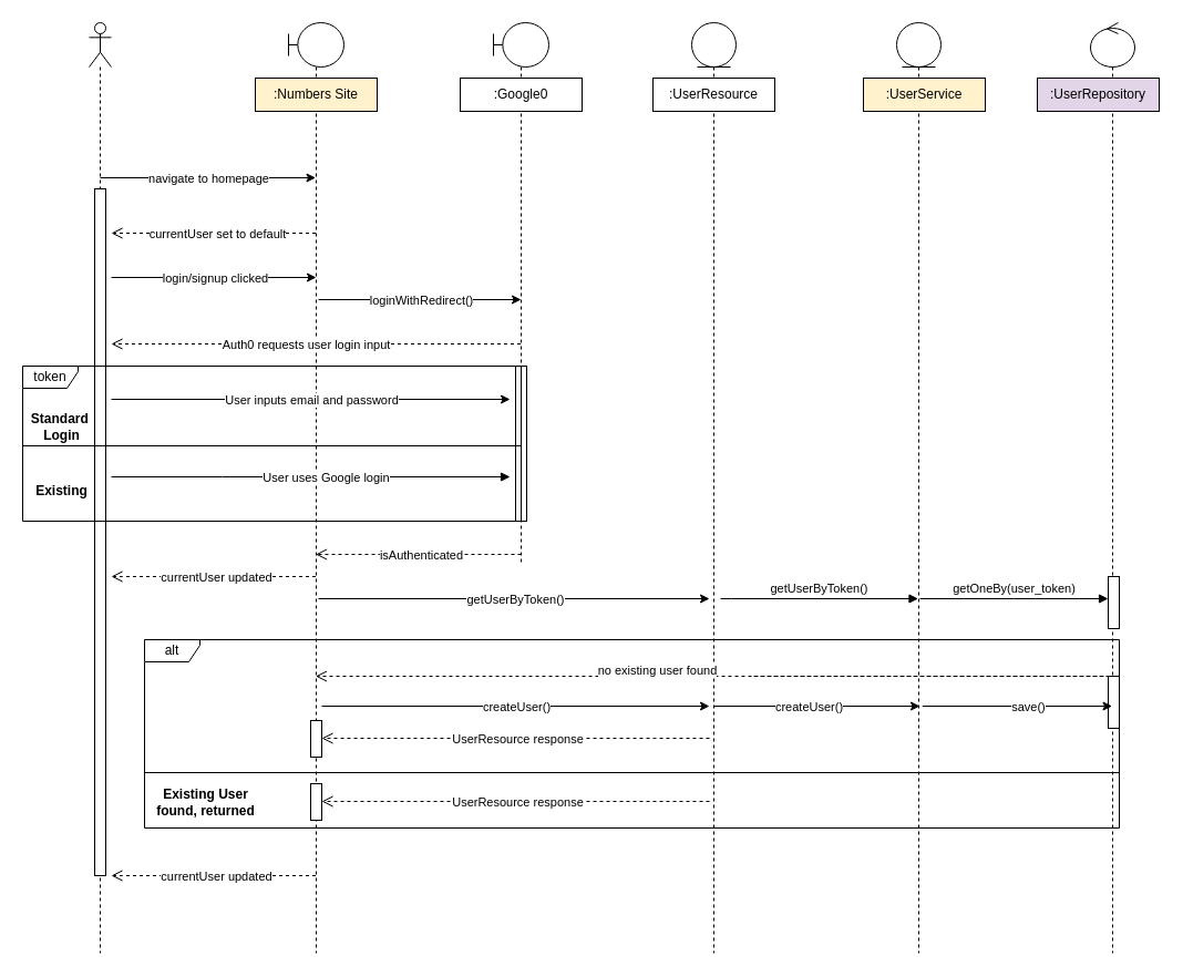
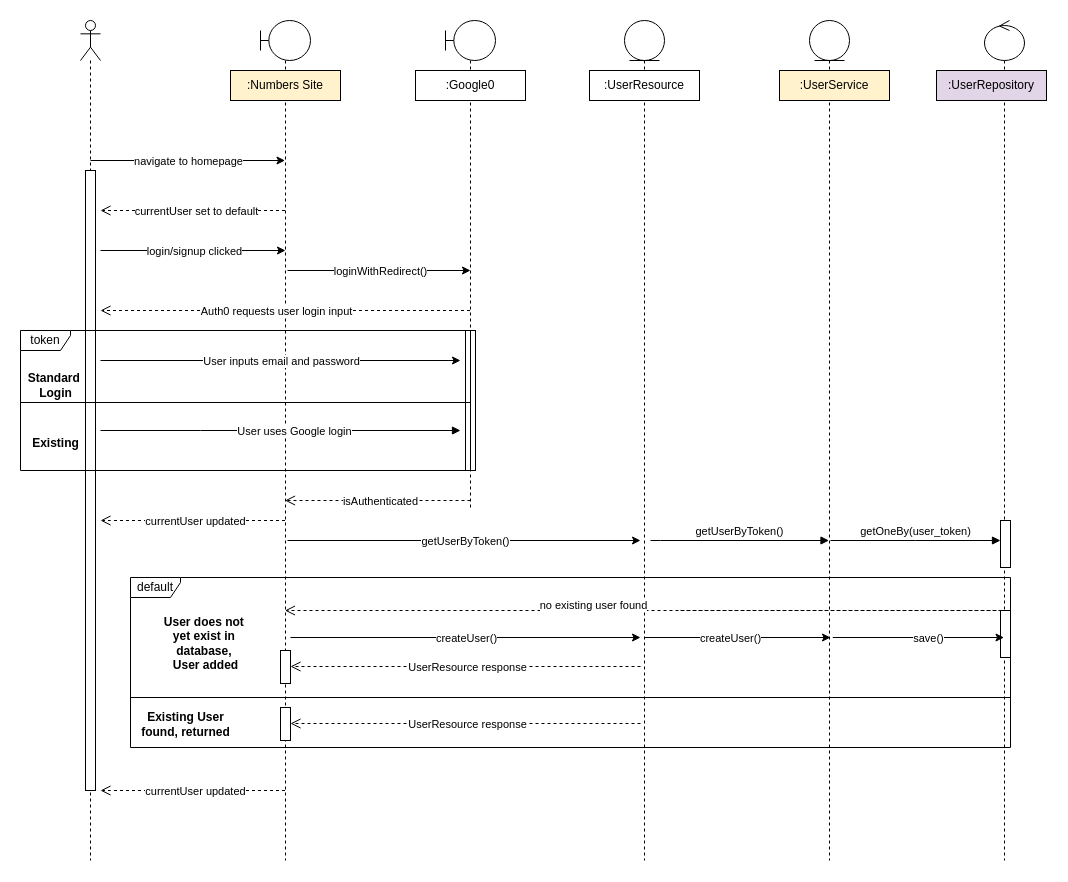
- <mxCell id="31" value="alt" style="shape=umlFrame;whiteSpace=wrap;html=1;pointerEvents=0;width=50;height=20;" vertex="1" parent="1"><mxGeometry x="130" y="577" width="880" height="170" as="geometry" /></mxCell>
+ <mxCell id="31" value="default" style="shape=umlFrame;whiteSpace=wrap;html=1;pointerEvents=0;width=50;height=20;" vertex="1" parent="1"><mxGeometry x="130" y="577" width="880" height="170" as="geometry" /></mxCell>
+ <mxCell id="52" value="User does not&amp;nbsp;&lt;br&gt;yet exist in&amp;nbsp;&lt;br&gt;database,&amp;nbsp;&lt;br&gt;User added" style="text;align=center;fontStyle=1;verticalAlign=middle;spacingLeft=3;spacingRight=3;strokeColor=none;rotatable=0;points=[[0,0.5],[1,0.5]];portConstraint=eastwest;html=1;" vertex="1" parent="1"><mxGeometry x="150" y="603" width="110" height="80" as="geometry" /></mxCell>
